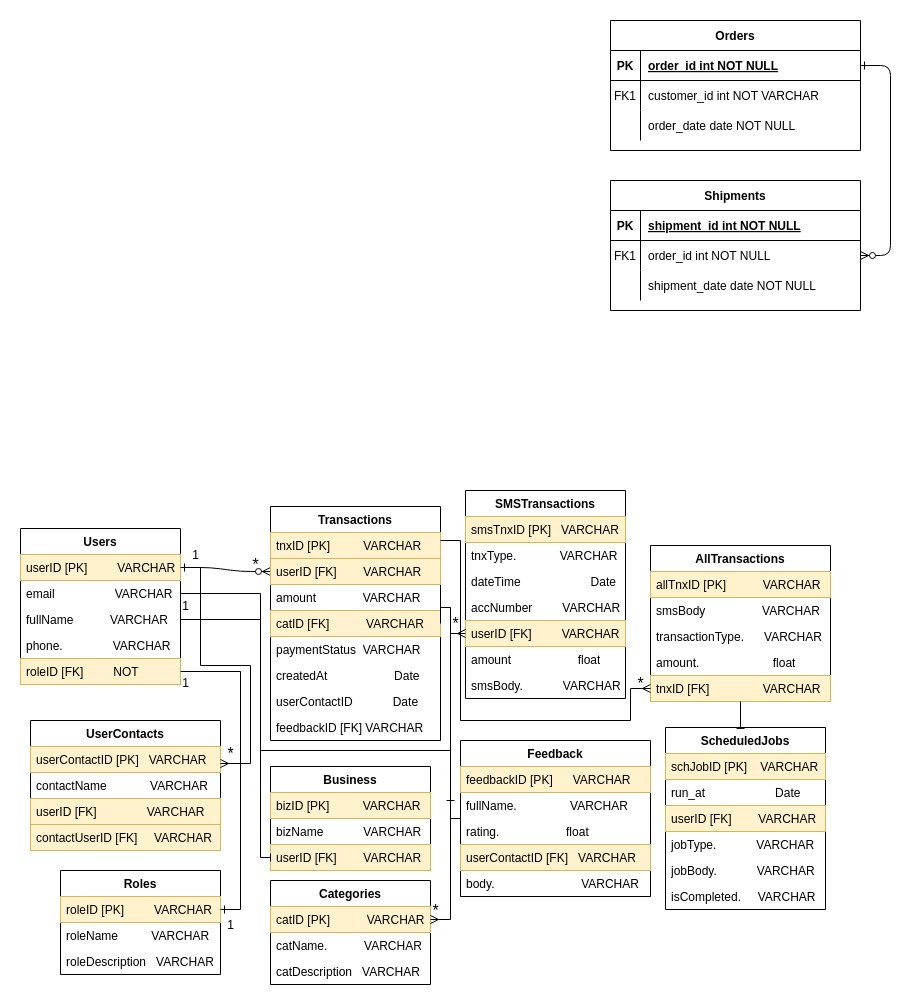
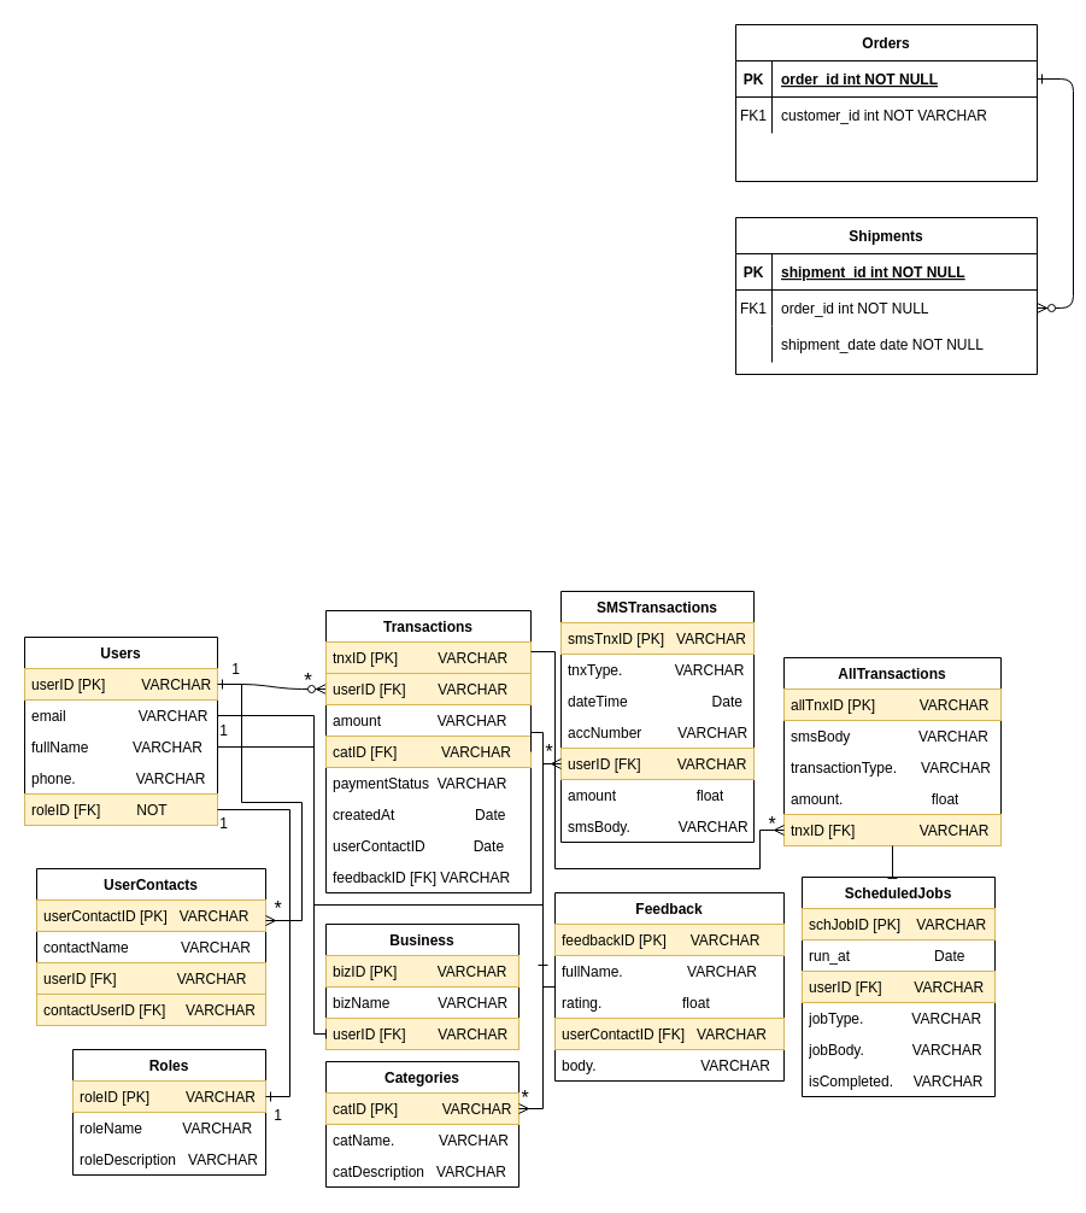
- <mxCell id="13" value="order_date date NOT NULL" style="shape=partialRectangle;overflow=hidden;connectable=0;fillColor=none;top=0;left=0;bottom=0;right=0;align=left;spacingLeft=6;" parent="11" vertex="1"><mxGeometry x="30" width="220" height="30" as="geometry"><mxRectangle width="220" height="30" as="alternateBounds" /></mxGeometry></mxCell>
